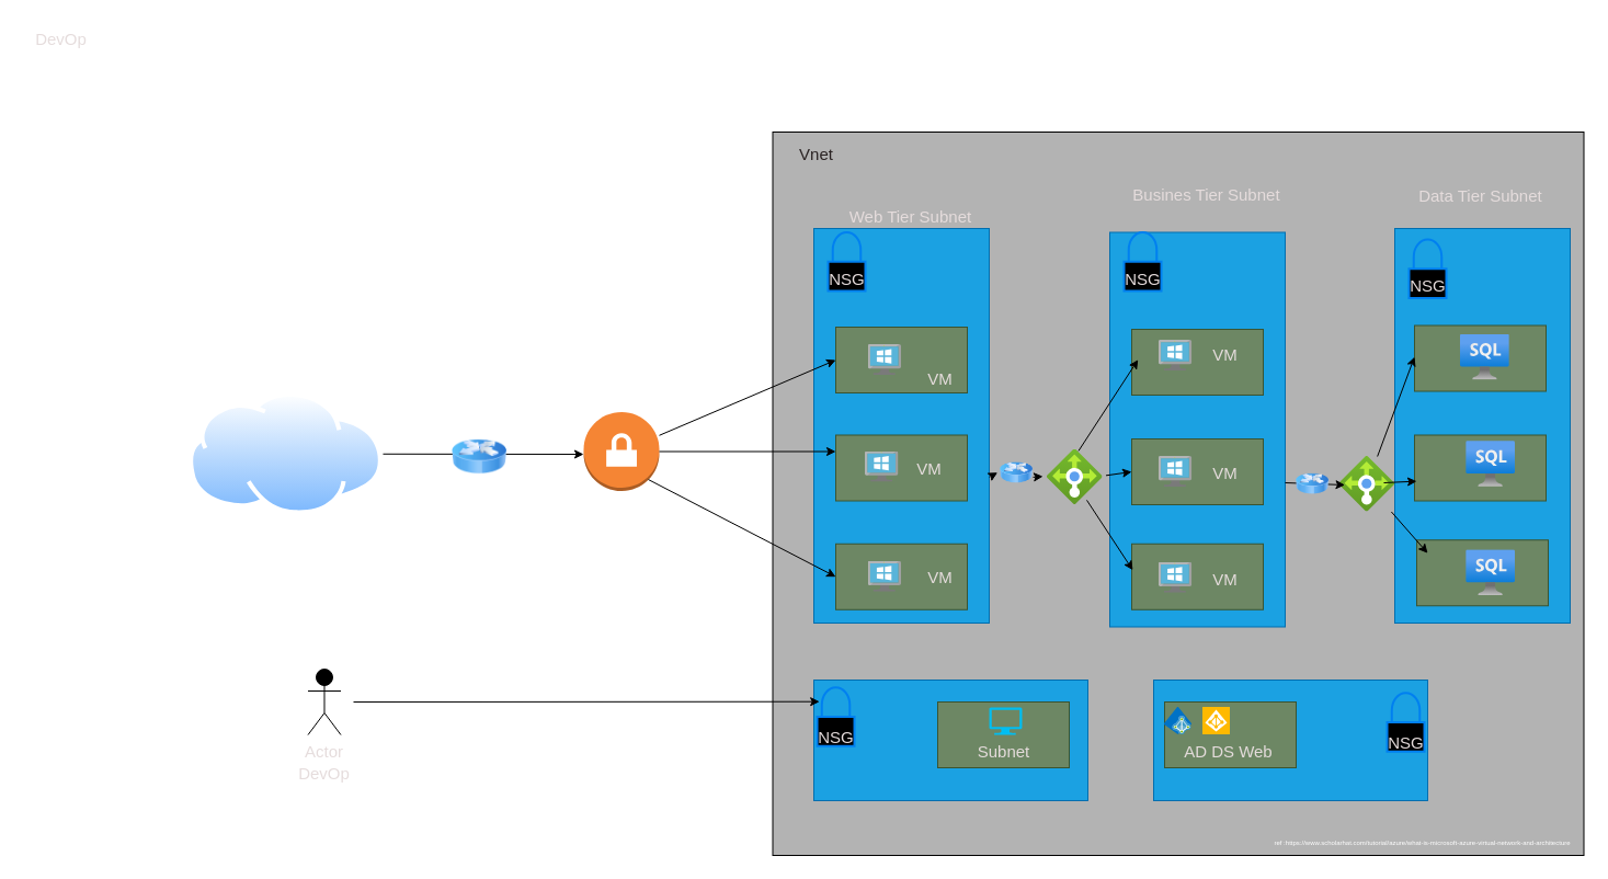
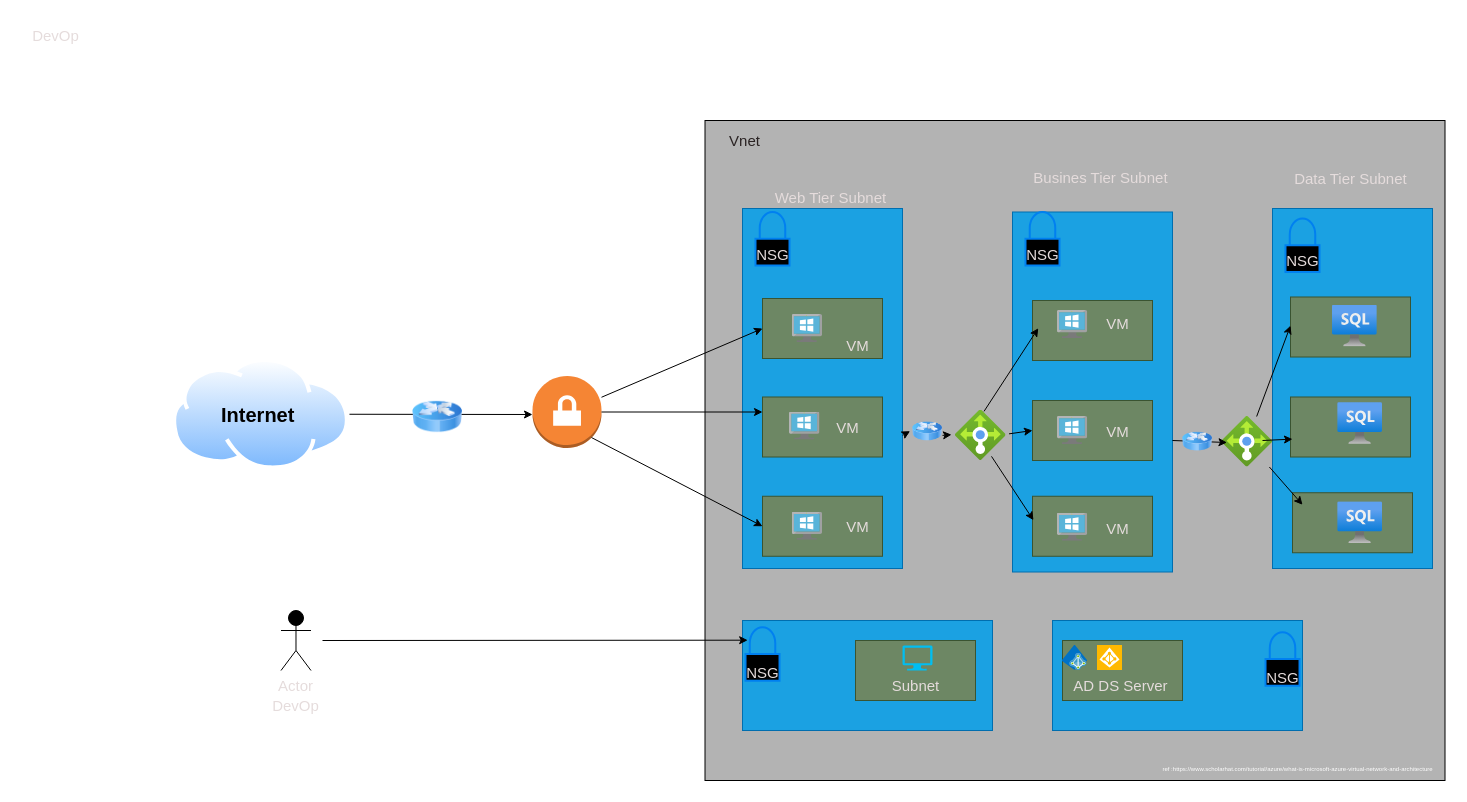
+ <mxCell id="6" value="&lt;font size=&quot;1&quot; color=&quot;#000000&quot;&gt;&lt;b style=&quot;font-size: 20px;&quot;&gt;Internet&amp;nbsp;&lt;/b&gt;&lt;/font&gt;" style="text;html=1;align=center;verticalAlign=middle;resizable=0;points=[];autosize=1;strokeColor=none;fillColor=none;" vertex="1" parent="1"><mxGeometry x="210.49" y="393.75" width="100" height="40" as="geometry" /></mxCell>
- <mxCell id="35" value="AD DS Web&amp;nbsp;" style="text;html=1;align=center;verticalAlign=middle;resizable=0;points=[];autosize=1;strokeColor=none;fillColor=none;fontSize=15;fontColor=#e5dcdc;" vertex="1" parent="1"><mxGeometry x="1062" y="670" width="120" height="30" as="geometry" /></mxCell>
+ <mxCell id="35" value="AD DS Server&amp;nbsp;" style="text;html=1;align=center;verticalAlign=middle;resizable=0;points=[];autosize=1;strokeColor=none;fillColor=none;fontSize=15;fontColor=#e5dcdc;" vertex="1" parent="1"><mxGeometry x="1062" y="670" width="120" height="30" as="geometry" /></mxCell>
